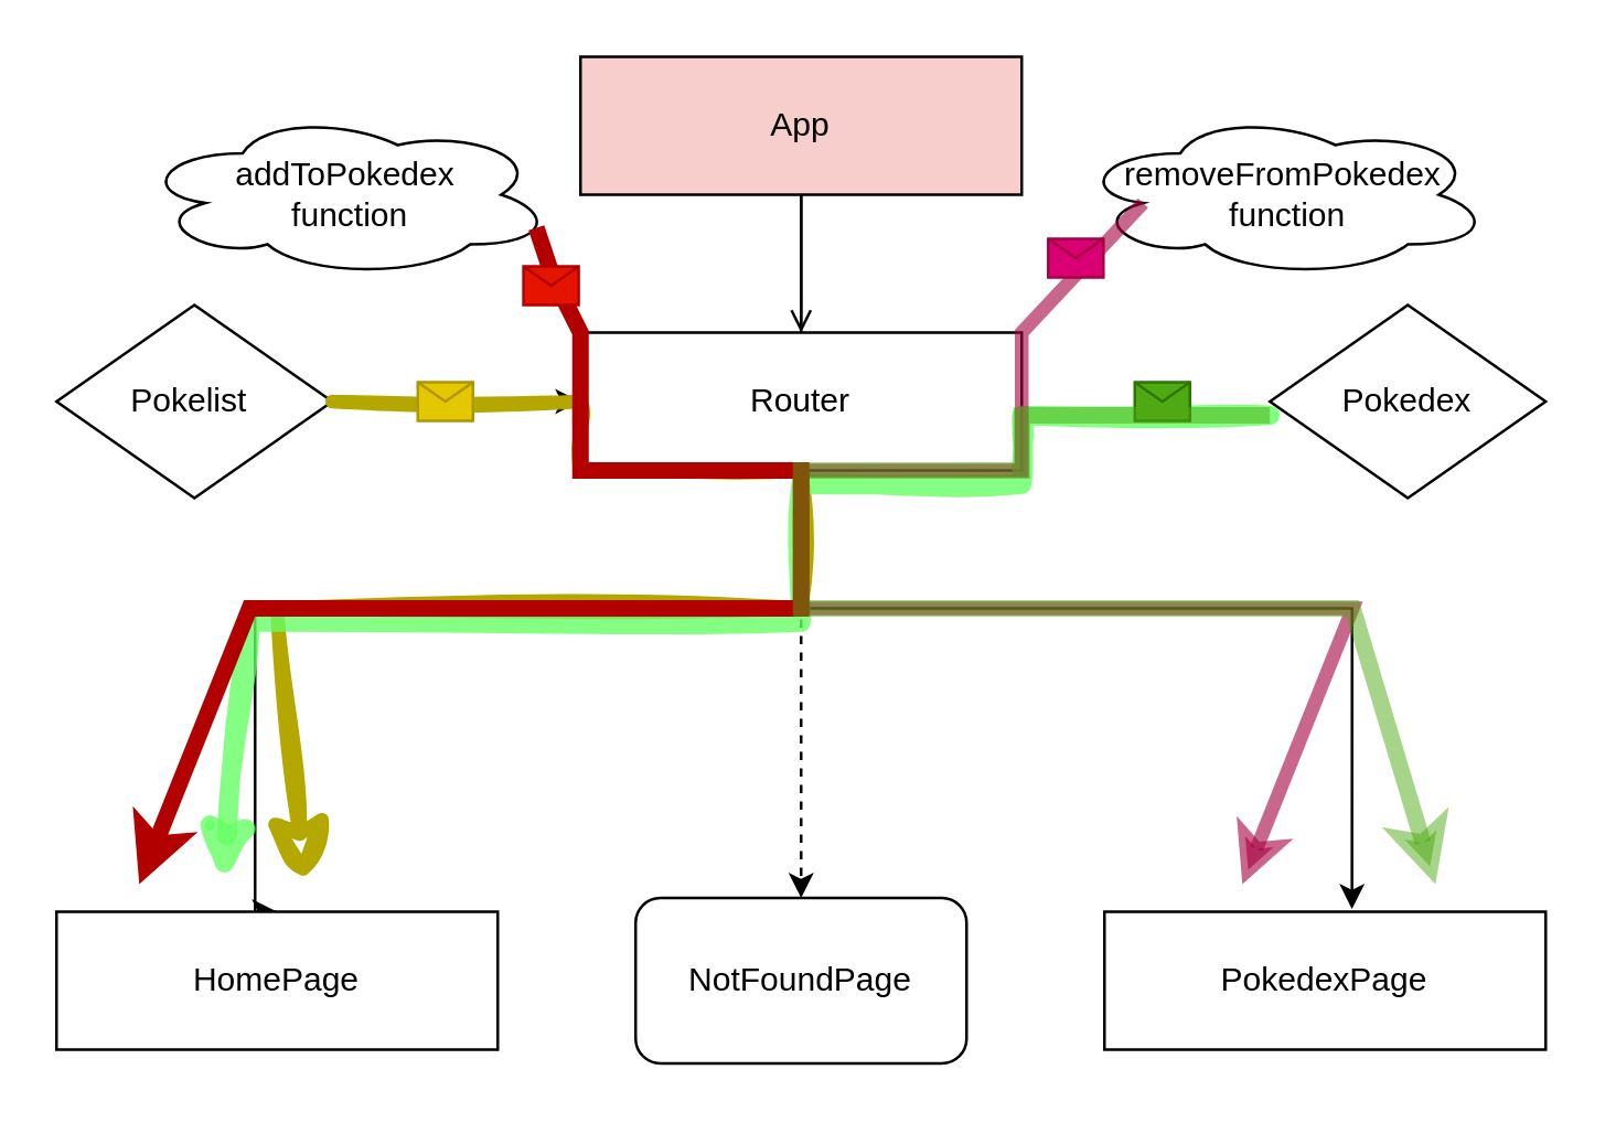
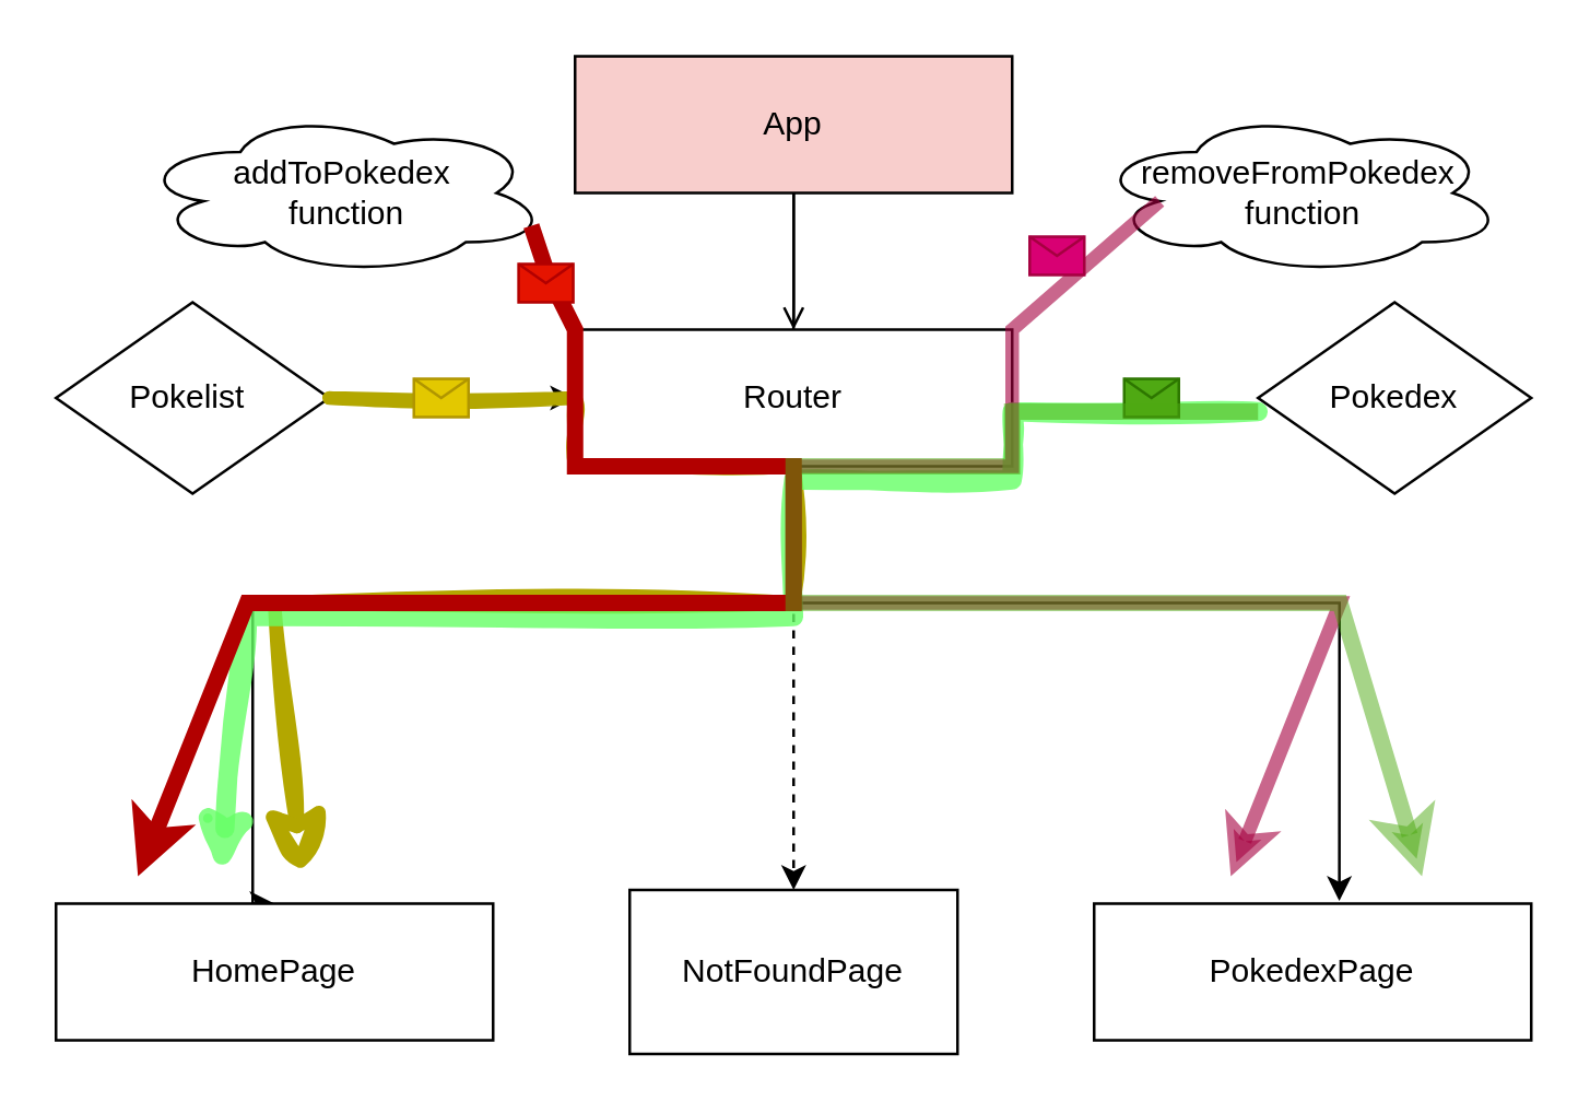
- <mxCell id="21" value="removeFromPokedex&lt;br&gt;&amp;nbsp;function" style="ellipse;shape=cloud;whiteSpace=wrap;html=1;" vertex="1" parent="1"><mxGeometry x="390" y="40" width="150" height="60" as="geometry" /></mxCell>
+ <mxCell id="21" value="removeFromPokedex&lt;br&gt;&amp;nbsp;function" style="ellipse;shape=cloud;whiteSpace=wrap;html=1;" vertex="1" parent="1"><mxGeometry x="400" y="40" width="150" height="60" as="geometry" /></mxCell>
- <mxCell id="11" value="NotFoundPage" style="whiteSpace=wrap;html=1;rounded=1;" vertex="1" parent="1"><mxGeometry x="230" y="325" width="120" height="60" as="geometry" /></mxCell>
+ <mxCell id="11" value="NotFoundPage" style="rounded=0;whiteSpace=wrap;html=1;" vertex="1" parent="1"><mxGeometry x="230" y="325" width="120" height="60" as="geometry" /></mxCell>
